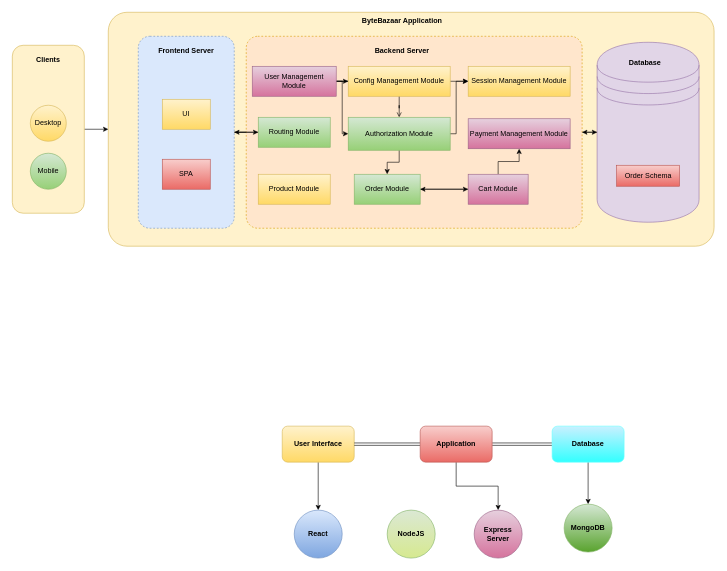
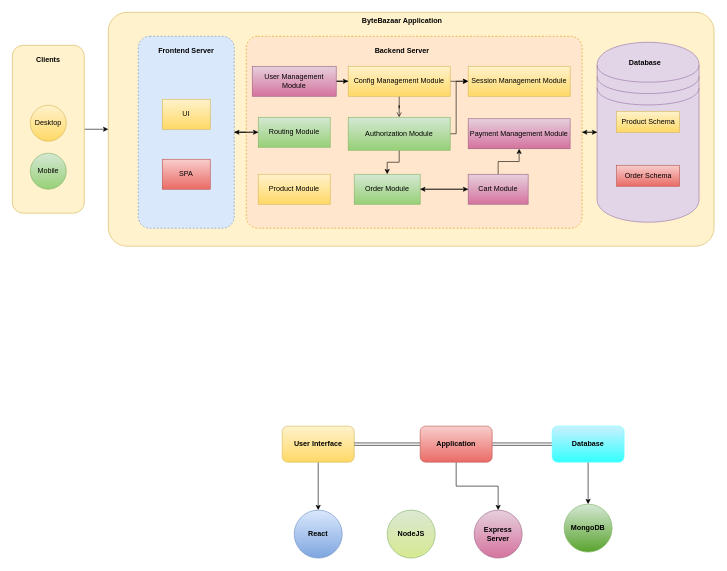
+ <mxCell id="39" value="Product Schema" style="rounded=0;whiteSpace=wrap;html=1;fillColor=#fff2cc;gradientColor=#ffd966;strokeColor=#d6b656;" vertex="1" parent="1"><mxGeometry x="1027.5" y="185" width="105" height="35" as="geometry" /></mxCell>
- <mxCell id="31" style="edgeStyle=orthogonalEdgeStyle;rounded=0;orthogonalLoop=1;jettySize=auto;html=1;entryX=0;entryY=0.5;entryDx=0;entryDy=0;" edge="1" parent="1" source="32" target="29"><mxGeometry relative="1" as="geometry"><Array as="points"><mxPoint x="570" y="135" /><mxPoint x="570" y="223" /></Array></mxGeometry></mxCell>
